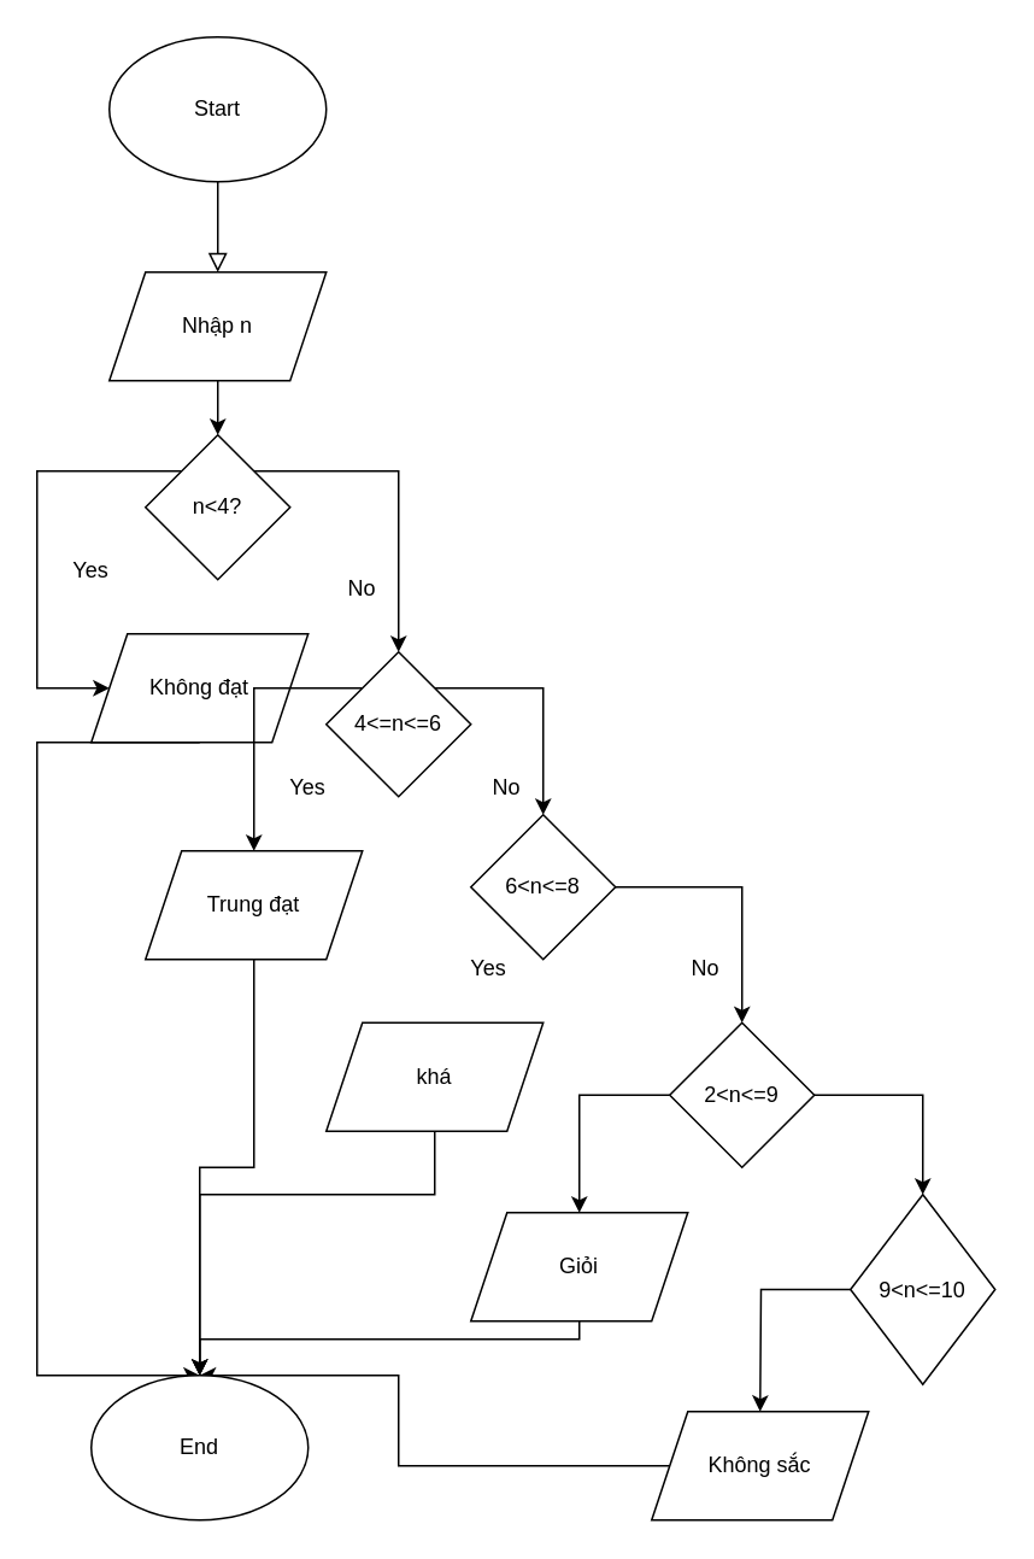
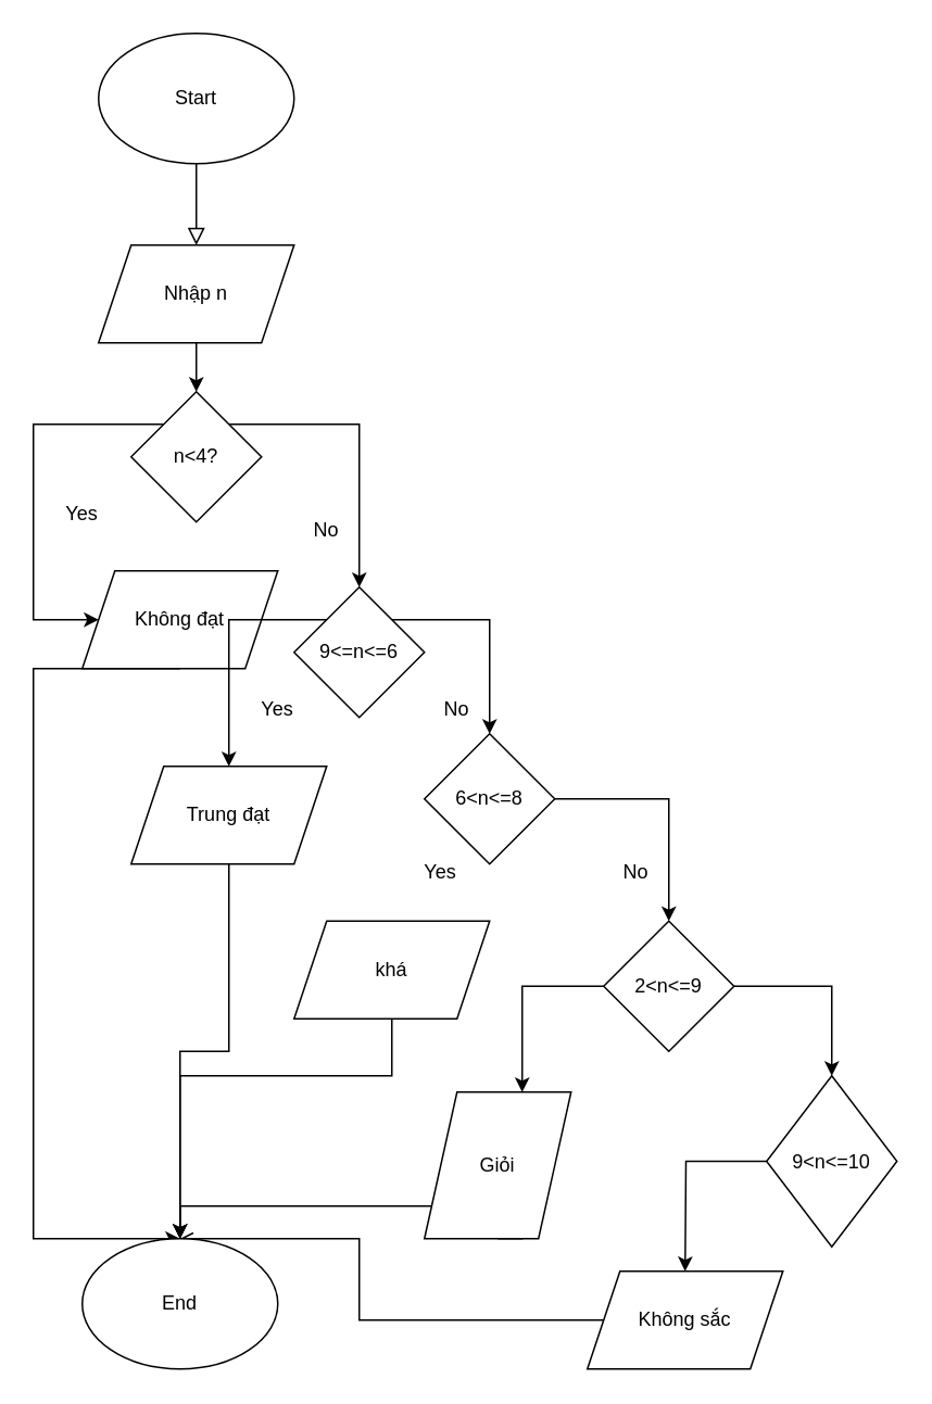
- <mxCell id="15" value="4&amp;lt;=n&amp;lt;=6" style="rhombus;whiteSpace=wrap;html=1;" vertex="1" parent="1"><mxGeometry x="180" y="360" width="80" height="80" as="geometry" /></mxCell>
+ <mxCell id="15" value="9&amp;lt;=n&amp;lt;=6" style="rhombus;whiteSpace=wrap;html=1;" vertex="1" parent="1"><mxGeometry x="180" y="360" width="80" height="80" as="geometry" /></mxCell>
- <mxCell id="30" value="Giỏi" style="shape=parallelogram;perimeter=parallelogramPerimeter;whiteSpace=wrap;html=1;fixedSize=1;" vertex="1" parent="1"><mxGeometry x="260" y="670" width="120" height="60" as="geometry" /></mxCell>
+ <mxCell id="30" value="Giỏi" style="shape=parallelogram;perimeter=parallelogramPerimeter;whiteSpace=wrap;html=1;fixedSize=1;" vertex="1" parent="1"><mxGeometry x="260" y="670" width="90" height="90" as="geometry" /></mxCell>
- <mxCell id="33" style="edgeStyle=orthogonalEdgeStyle;rounded=0;orthogonalLoop=1;jettySize=auto;html=1;exitX=0;exitY=0.5;exitDx=0;exitDy=0;entryX=0.5;entryY=0;entryDx=0;entryDy=0;" edge="1" parent="1" source="34" target="35"><mxGeometry relative="1" as="geometry"><Array as="points"><mxPoint x="220" y="810" /><mxPoint x="220" y="760" /></Array></mxGeometry></mxCell>
+ <mxCell id="33" style="edgeStyle=orthogonalEdgeStyle;rounded=0;orthogonalLoop=1;jettySize=auto;html=1;exitX=0;exitY=0.5;exitDx=0;exitDy=0;entryX=0.5;entryY=0;entryDx=0;entryDy=0;endArrow=open;" edge="1" parent="1" source="34" target="35"><mxGeometry relative="1" as="geometry"><Array as="points"><mxPoint x="220" y="810" /><mxPoint x="220" y="760" /></Array></mxGeometry></mxCell>
